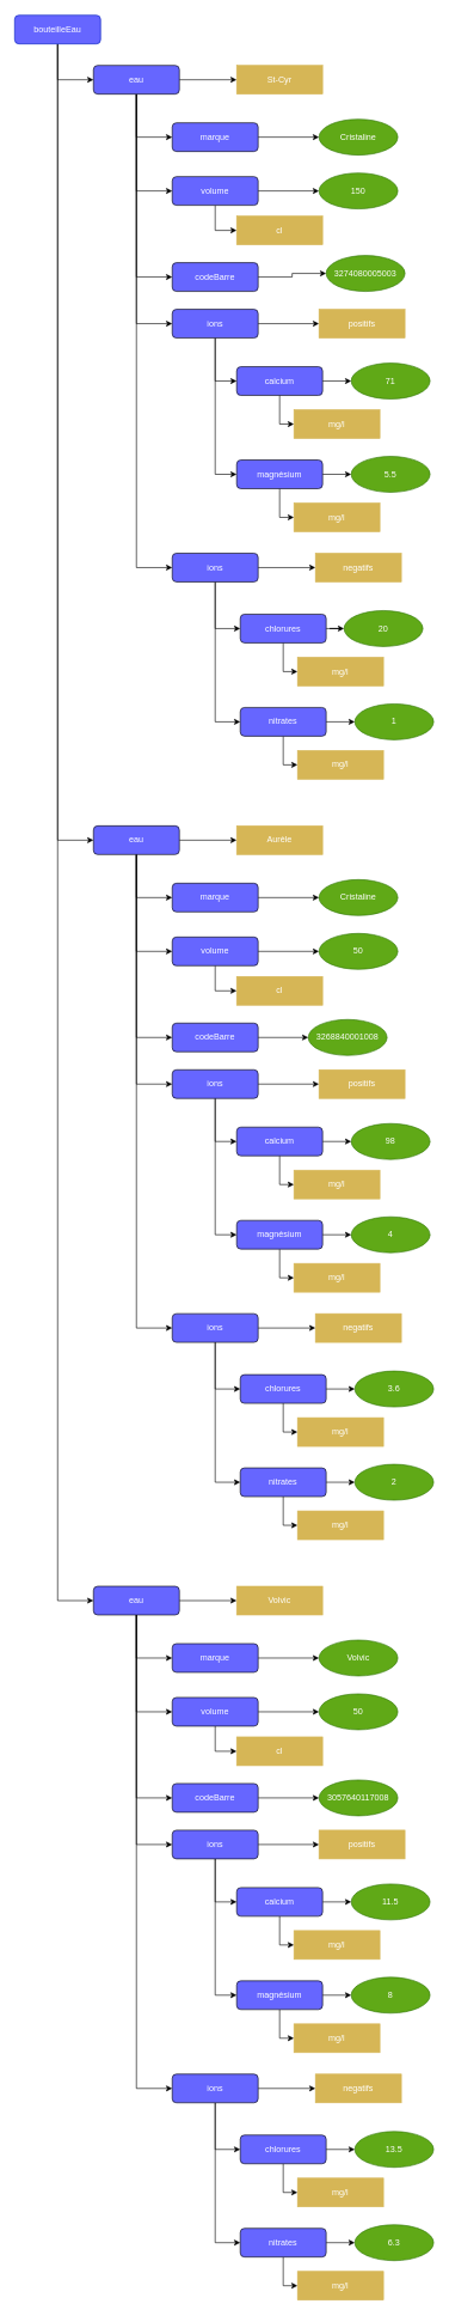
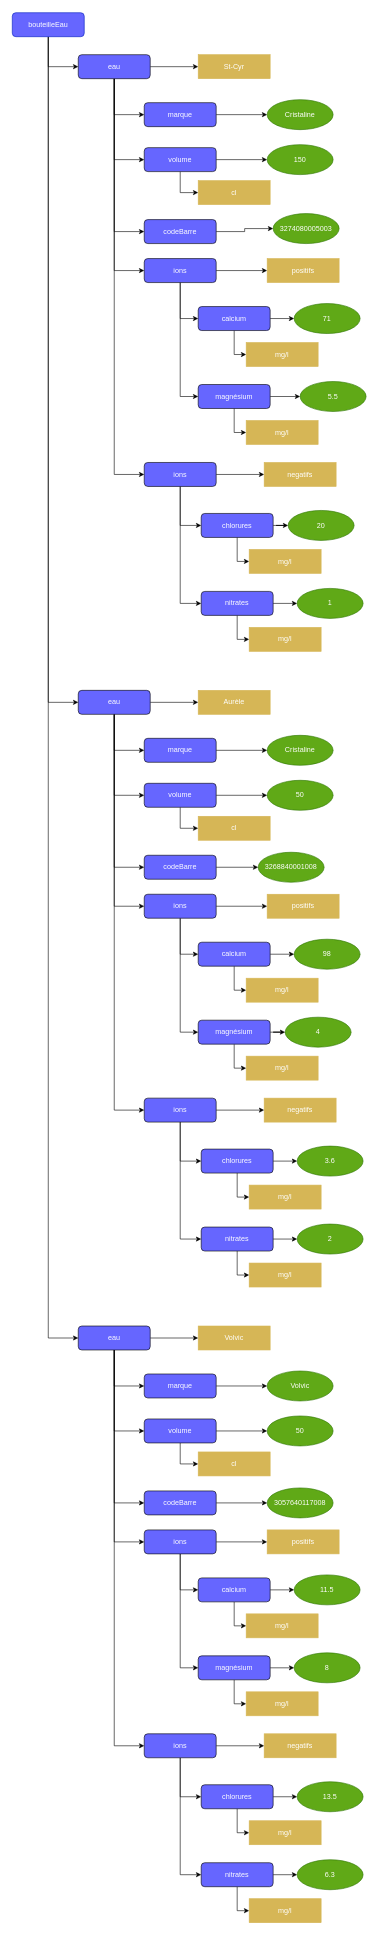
- <mxCell id="39" value="5.5" style="ellipse;whiteSpace=wrap;html=1;strokeColor=#2D7600;fillColor=#60a917;fontColor=#ffffff;" vertex="1" parent="1"><mxGeometry x="490" y="635" width="110" height="50" as="geometry" /></mxCell>
+ <mxCell id="39" value="5.5" style="ellipse;whiteSpace=wrap;html=1;strokeColor=#2D7600;fillColor=#60a917;fontColor=#ffffff;" vertex="1" parent="1"><mxGeometry x="500" y="635" width="110" height="50" as="geometry" /></mxCell>
- <mxCell id="88" value="4" style="ellipse;whiteSpace=wrap;html=1;strokeColor=#2D7600;fillColor=#60a917;fontColor=#ffffff;" vertex="1" parent="1"><mxGeometry x="490" y="1695" width="110" height="50" as="geometry" /></mxCell>
+ <mxCell id="88" value="4" style="ellipse;whiteSpace=wrap;html=1;strokeColor=#2D7600;fillColor=#60a917;fontColor=#ffffff;" vertex="1" parent="1"><mxGeometry x="475" y="1695" width="110" height="50" as="geometry" /></mxCell>
